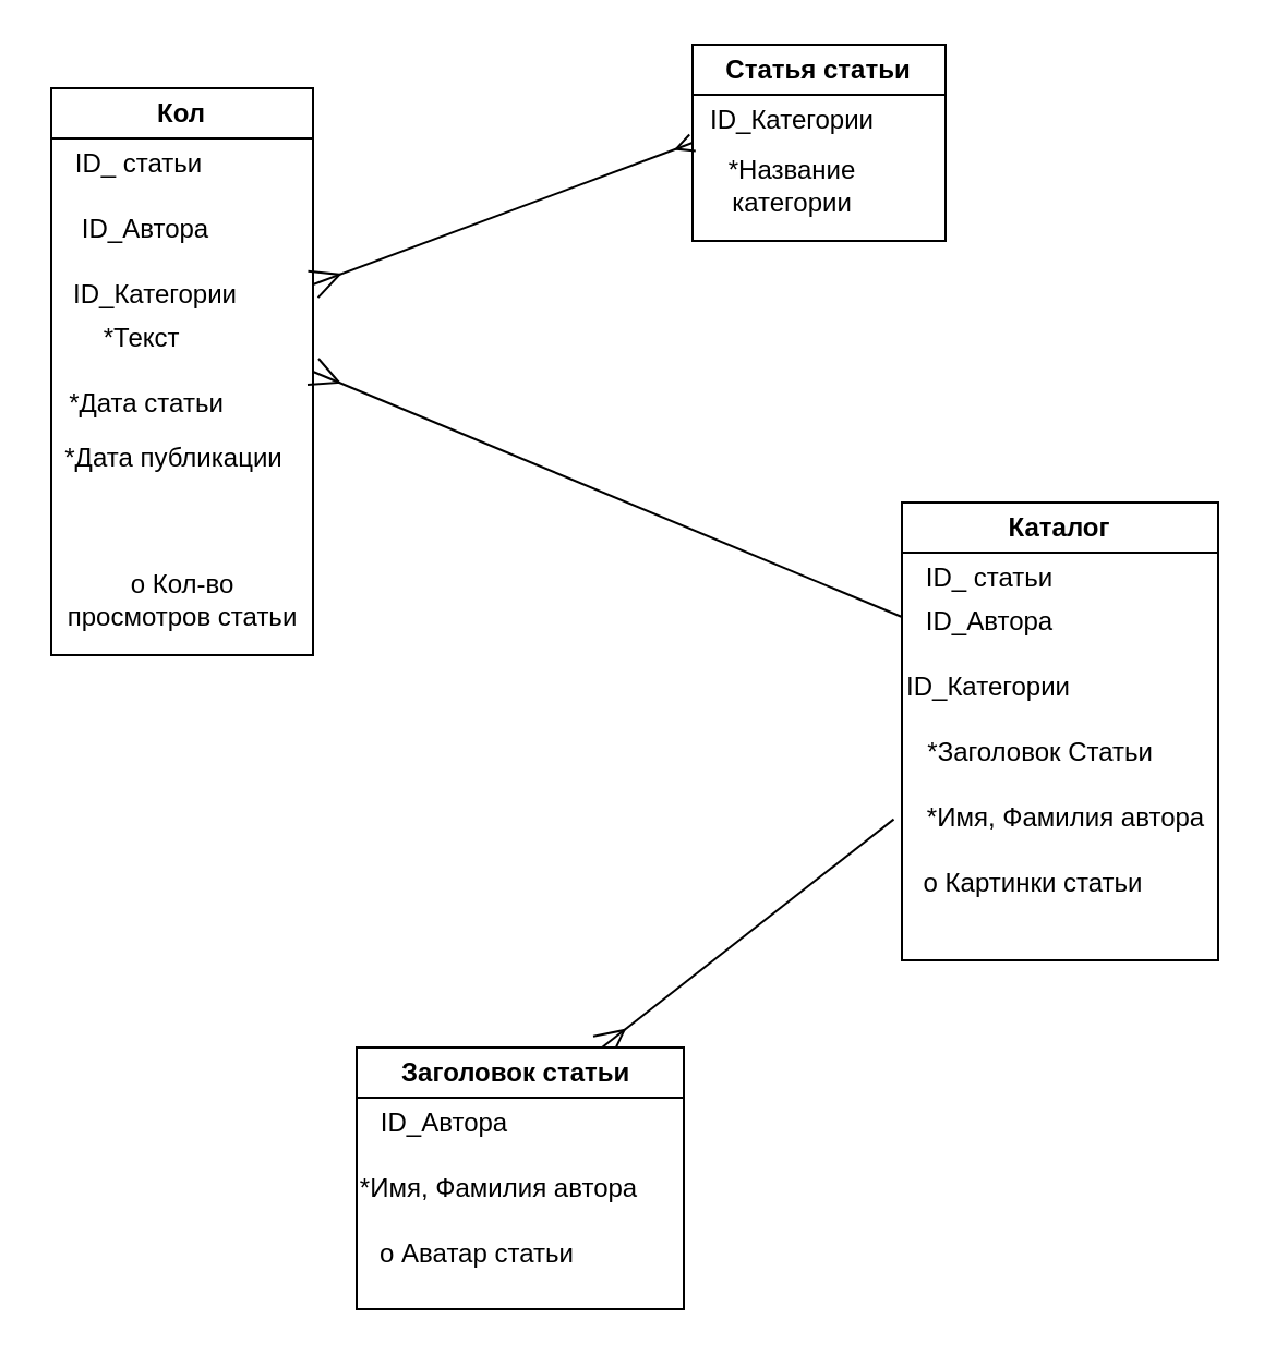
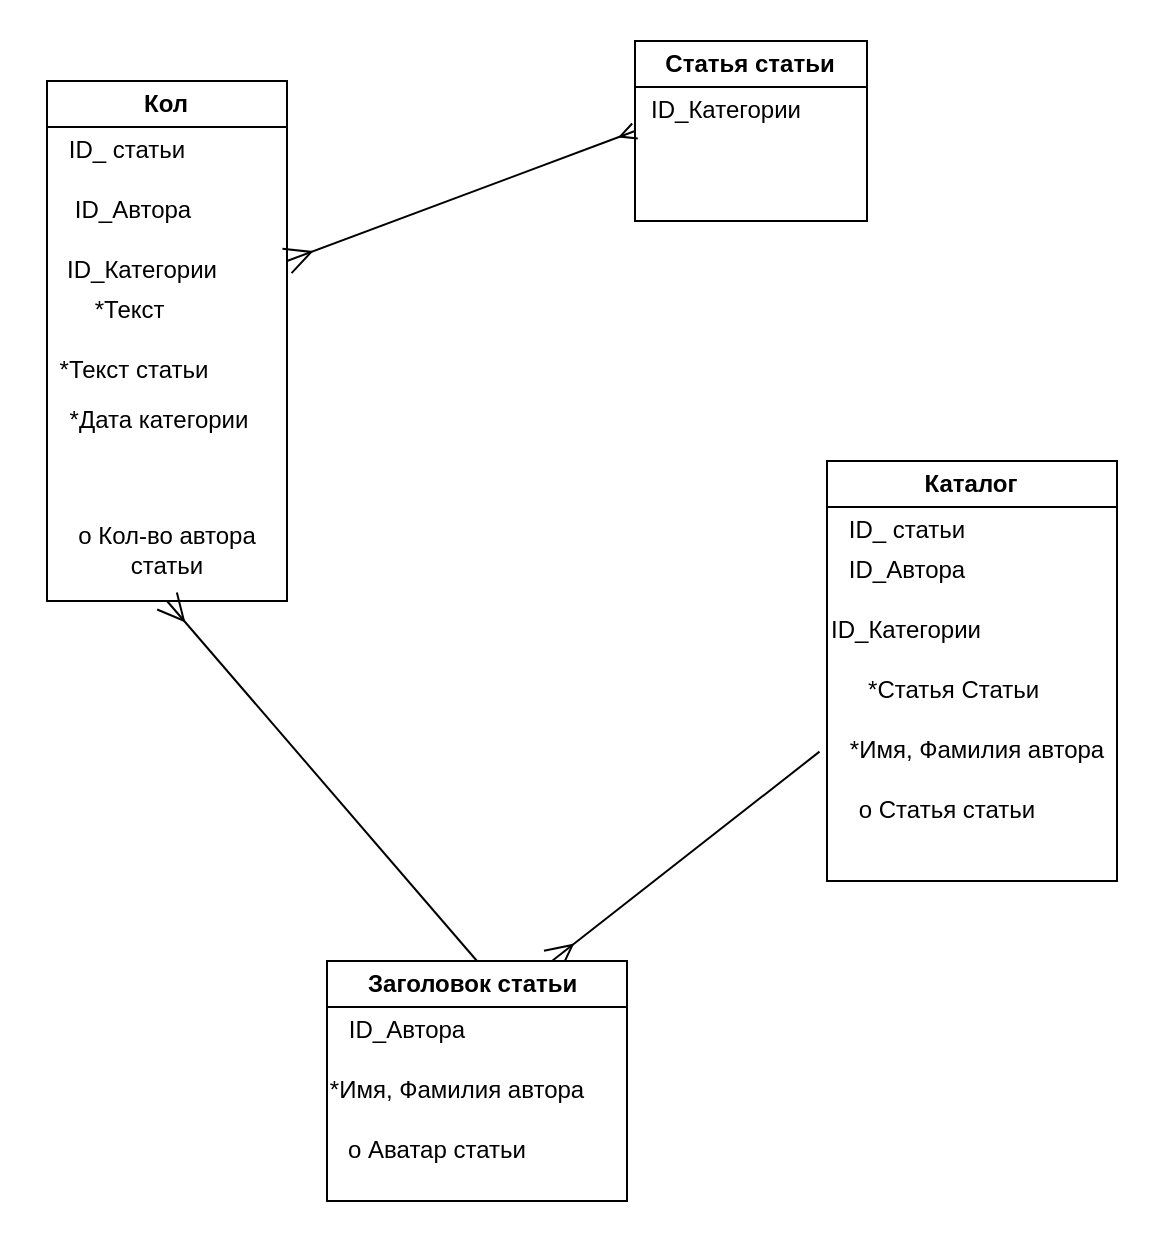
- <mxCell id="27" value="*Название категории" style="text;html=1;strokeColor=none;fillColor=none;align=center;verticalAlign=middle;whiteSpace=wrap;rounded=0;" vertex="1" parent="25"><mxGeometry x="16" y="50" width="60" height="30" as="geometry" /></mxCell>
- <mxCell id="5" value="*Дата статьи" style="text;html=1;strokeColor=none;fillColor=none;align=center;verticalAlign=middle;whiteSpace=wrap;rounded=0;" vertex="1" parent="2"><mxGeometry y="130" width="87.5" height="30" as="geometry" /></mxCell>
+ <mxCell id="5" value="*Текст статьи" style="text;html=1;strokeColor=none;fillColor=none;align=center;verticalAlign=middle;whiteSpace=wrap;rounded=0;" vertex="1" parent="2"><mxGeometry y="130" width="87.5" height="30" as="geometry" /></mxCell>
- <mxCell id="6" value="*Дата публикации" style="text;html=1;strokeColor=none;fillColor=none;align=center;verticalAlign=middle;whiteSpace=wrap;rounded=0;" vertex="1" parent="2"><mxGeometry x="-0.5" y="160" width="112.5" height="20" as="geometry" /></mxCell>
+ <mxCell id="6" value="*Дата категории" style="text;html=1;strokeColor=none;fillColor=none;align=center;verticalAlign=middle;whiteSpace=wrap;rounded=0;" vertex="1" parent="2"><mxGeometry x="-0.5" y="160" width="112.5" height="20" as="geometry" /></mxCell>
- <mxCell id="10" style="rounded=0;orthogonalLoop=1;jettySize=auto;html=1;exitX=0;exitY=0.25;exitDx=0;exitDy=0;entryX=1;entryY=0.5;entryDx=0;entryDy=0;endArrow=ERmany;endFill=0;endSize=11;" edge="1" parent="1" source="12" target="2"><mxGeometry relative="1" as="geometry" /></mxCell>
- <mxCell id="8" value="о Кол-во просмотров статьи" style="text;html=1;strokeColor=none;fillColor=none;align=center;verticalAlign=middle;whiteSpace=wrap;rounded=0;" vertex="1" parent="2"><mxGeometry x="2.5" y="220" width="114.5" height="30" as="geometry" /></mxCell>
+ <mxCell id="8" value="о Кол-во автора статьи" style="text;html=1;strokeColor=none;fillColor=none;align=center;verticalAlign=middle;whiteSpace=wrap;rounded=0;" vertex="1" parent="2"><mxGeometry x="2.5" y="220" width="114.5" height="30" as="geometry" /></mxCell>
- <mxCell id="17" value="*Заголовок Статьи&amp;nbsp;" style="text;html=1;align=center;verticalAlign=middle;resizable=0;points=[];autosize=1;strokeColor=none;fillColor=none;" vertex="1" parent="12"><mxGeometry y="100" width="130" height="30" as="geometry" /></mxCell>
+ <mxCell id="17" value="*Статья Статьи&amp;nbsp;" style="text;html=1;align=center;verticalAlign=middle;resizable=0;points=[];autosize=1;strokeColor=none;fillColor=none;" vertex="1" parent="12"><mxGeometry y="100" width="130" height="30" as="geometry" /></mxCell>
+ <mxCell id="19" style="rounded=0;orthogonalLoop=1;jettySize=auto;html=1;exitX=0.5;exitY=0;exitDx=0;exitDy=0;entryX=0.5;entryY=1;entryDx=0;entryDy=0;endArrow=ERmany;endFill=0;endSize=11;" edge="1" parent="1" source="20" target="2"><mxGeometry relative="1" as="geometry" /></mxCell>
- <mxCell id="14" value="o Картинки статьи" style="text;html=1;align=center;verticalAlign=middle;resizable=0;points=[];autosize=1;strokeColor=none;fillColor=none;" vertex="1" parent="12"><mxGeometry y="160" width="120" height="30" as="geometry" /></mxCell>
+ <mxCell id="14" value="o Статья статьи" style="text;html=1;align=center;verticalAlign=middle;resizable=0;points=[];autosize=1;strokeColor=none;fillColor=none;" vertex="1" parent="12"><mxGeometry y="160" width="120" height="30" as="geometry" /></mxCell>
